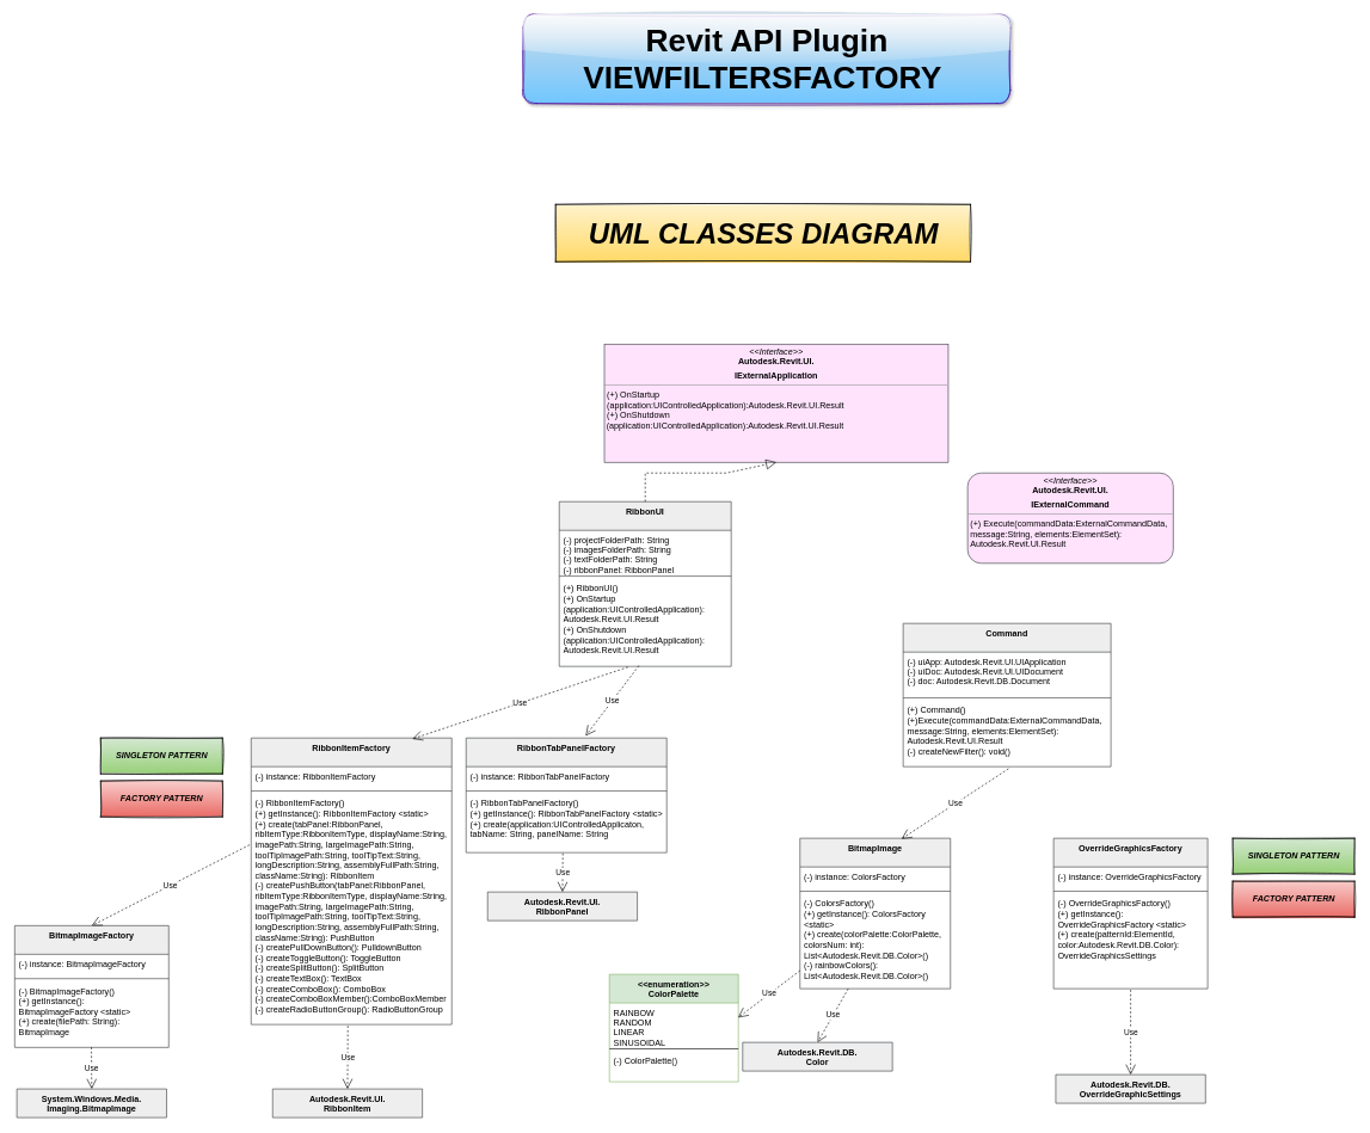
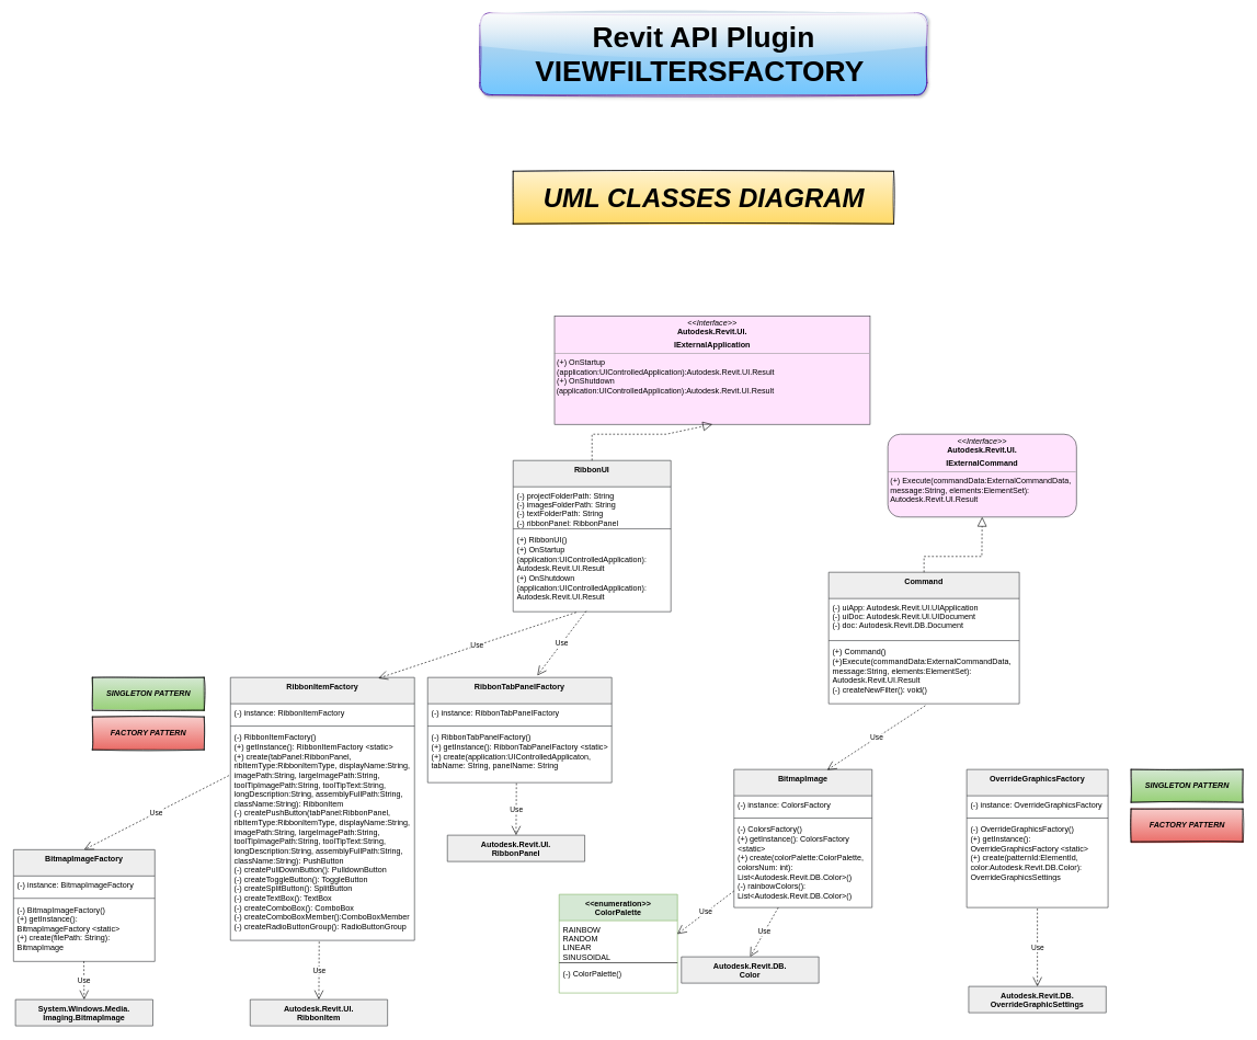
- <mxCell id="50" value="&lt;span style=&quot;font-size: 40px;&quot;&gt;&lt;b&gt;&lt;i&gt;UML CLASSES DIAGRAM&lt;/i&gt;&lt;/b&gt;&lt;/span&gt;" style="html=1;labelBackgroundColor=none;fillColor=#fff2cc;strokeColor=#000000;glass=0;sketch=1;gradientColor=#ffd966;" parent="1" vertex="1"><mxGeometry x="775" y="285" width="579" height="80" as="geometry" /></mxCell>
+ <mxCell id="50" value="&lt;span style=&quot;font-size: 40px;&quot;&gt;&lt;b&gt;&lt;i&gt;UML CLASSES DIAGRAM&lt;/i&gt;&lt;/b&gt;&lt;/span&gt;" style="html=1;labelBackgroundColor=none;fillColor=#fff2cc;strokeColor=#000000;glass=0;sketch=1;gradientColor=#ffd966;" parent="1" vertex="1"><mxGeometry x="780" y="260" width="579" height="80" as="geometry" /></mxCell>
+ <mxCell id="33" value="" style="endArrow=block;dashed=1;endFill=0;endSize=12;html=1;rounded=0;exitX=0.5;exitY=0;exitDx=0;exitDy=0;entryX=0.5;entryY=1;entryDx=0;entryDy=0;" parent="1" source="28" target="32" edge="1"><mxGeometry width="160" relative="1" as="geometry"><mxPoint x="1210" y="866" as="sourcePoint" /><mxPoint x="1495" y="806" as="targetPoint" /><Array as="points"><mxPoint x="1405" y="846" /><mxPoint x="1450" y="846" /><mxPoint x="1493" y="846" /></Array></mxGeometry></mxCell>
- <mxCell id="48" value="Autodesk.Revit.UI.&#10;RibbonPanel" style="swimlane;fontStyle=1;align=center;verticalAlign=top;childLayout=stackLayout;horizontal=1;startSize=40;horizontalStack=0;resizeParent=1;resizeParentMax=0;resizeLast=0;collapsible=1;marginBottom=0;movable=1;resizable=1;rotatable=1;deletable=1;editable=1;locked=0;connectable=1;fillColor=#eeeeee;strokeColor=#36393d;" parent="1" vertex="1"><mxGeometry x="680" y="1245" width="209" height="40" as="geometry" /></mxCell>
+ <mxCell id="48" value="Autodesk.Revit.UI.&#10;RibbonPanel" style="swimlane;fontStyle=1;align=center;verticalAlign=top;childLayout=stackLayout;horizontal=1;startSize=40;horizontalStack=0;resizeParent=1;resizeParentMax=0;resizeLast=0;collapsible=1;marginBottom=0;movable=1;resizable=1;rotatable=1;deletable=1;editable=1;locked=0;connectable=1;fillColor=#eeeeee;strokeColor=#36393d;" parent="1" vertex="1"><mxGeometry x="680" y="1270" width="209" height="40" as="geometry" /></mxCell>
